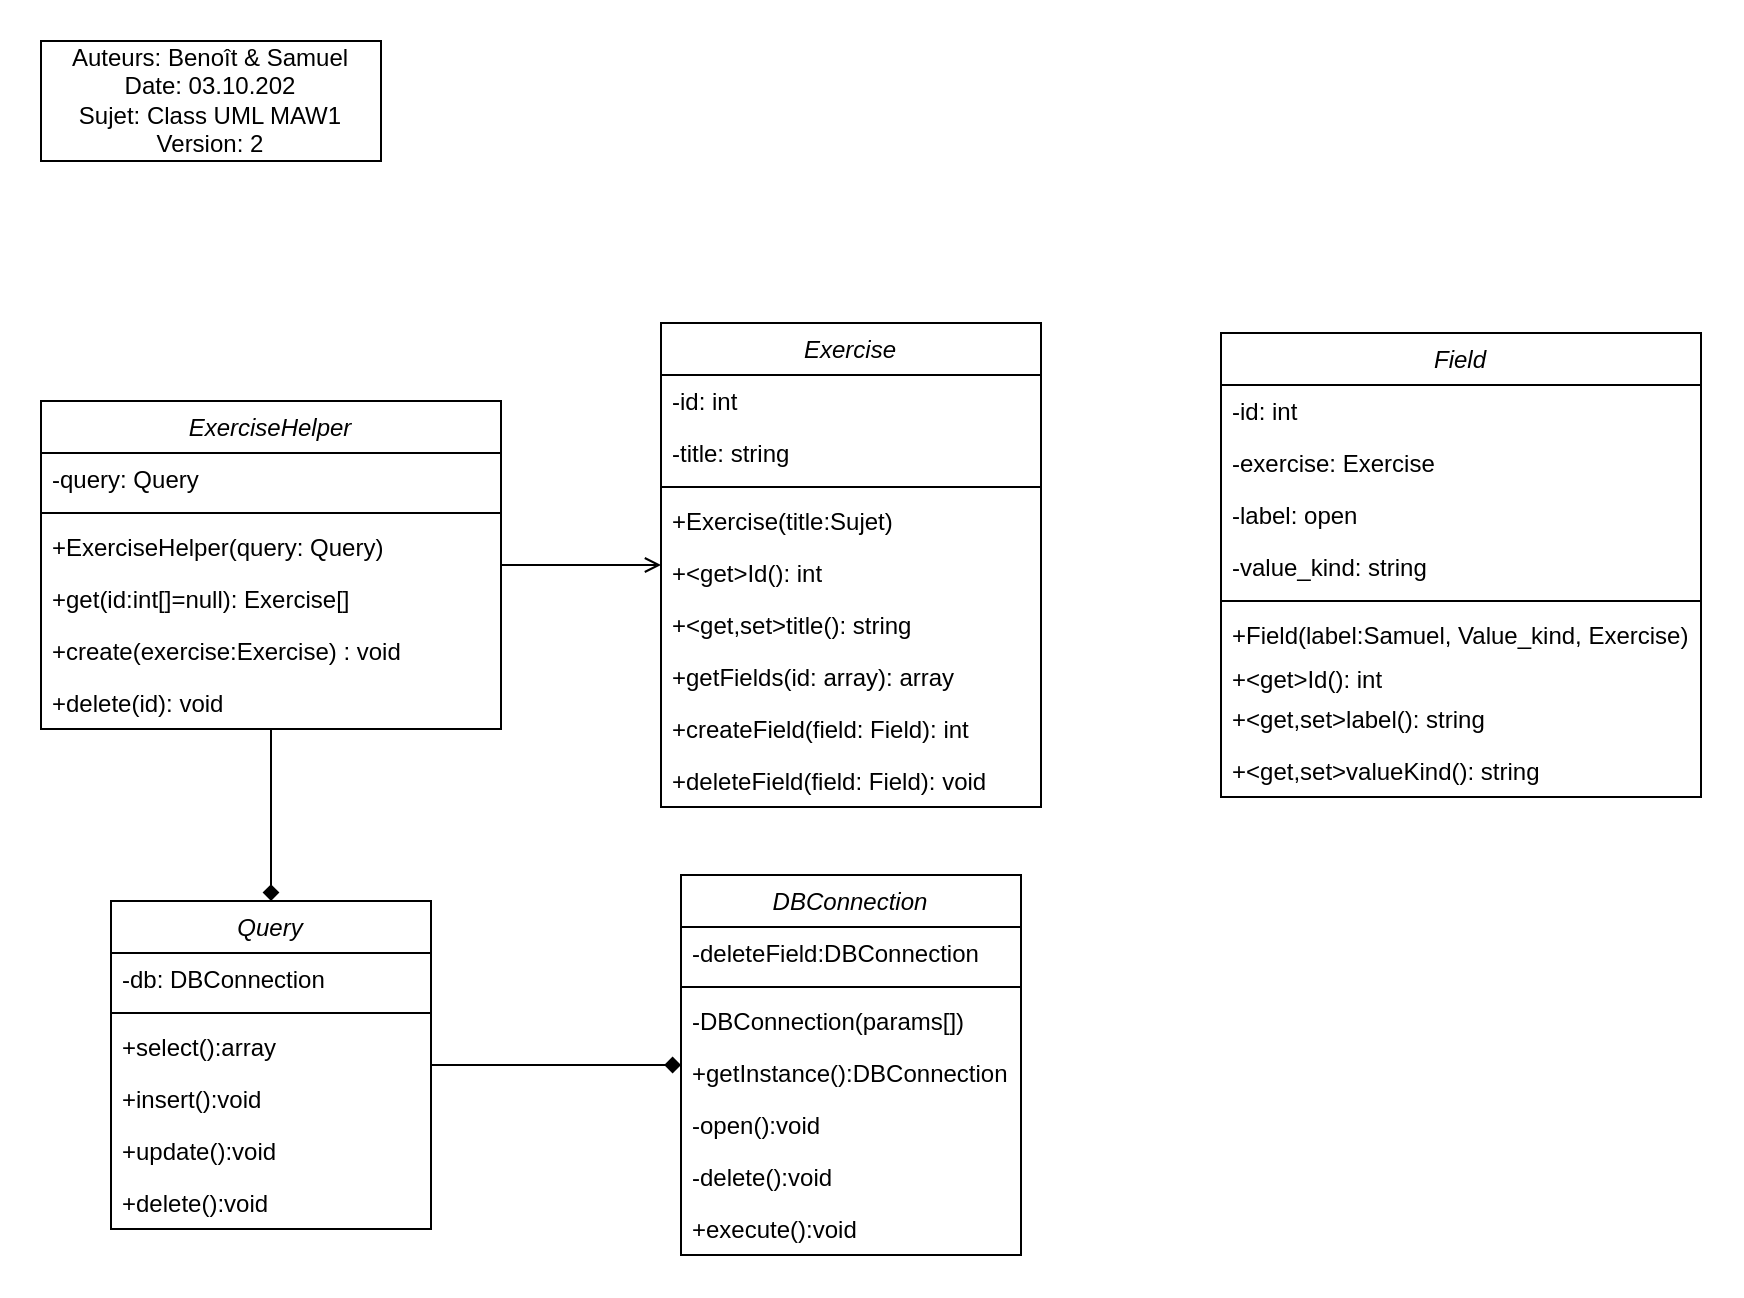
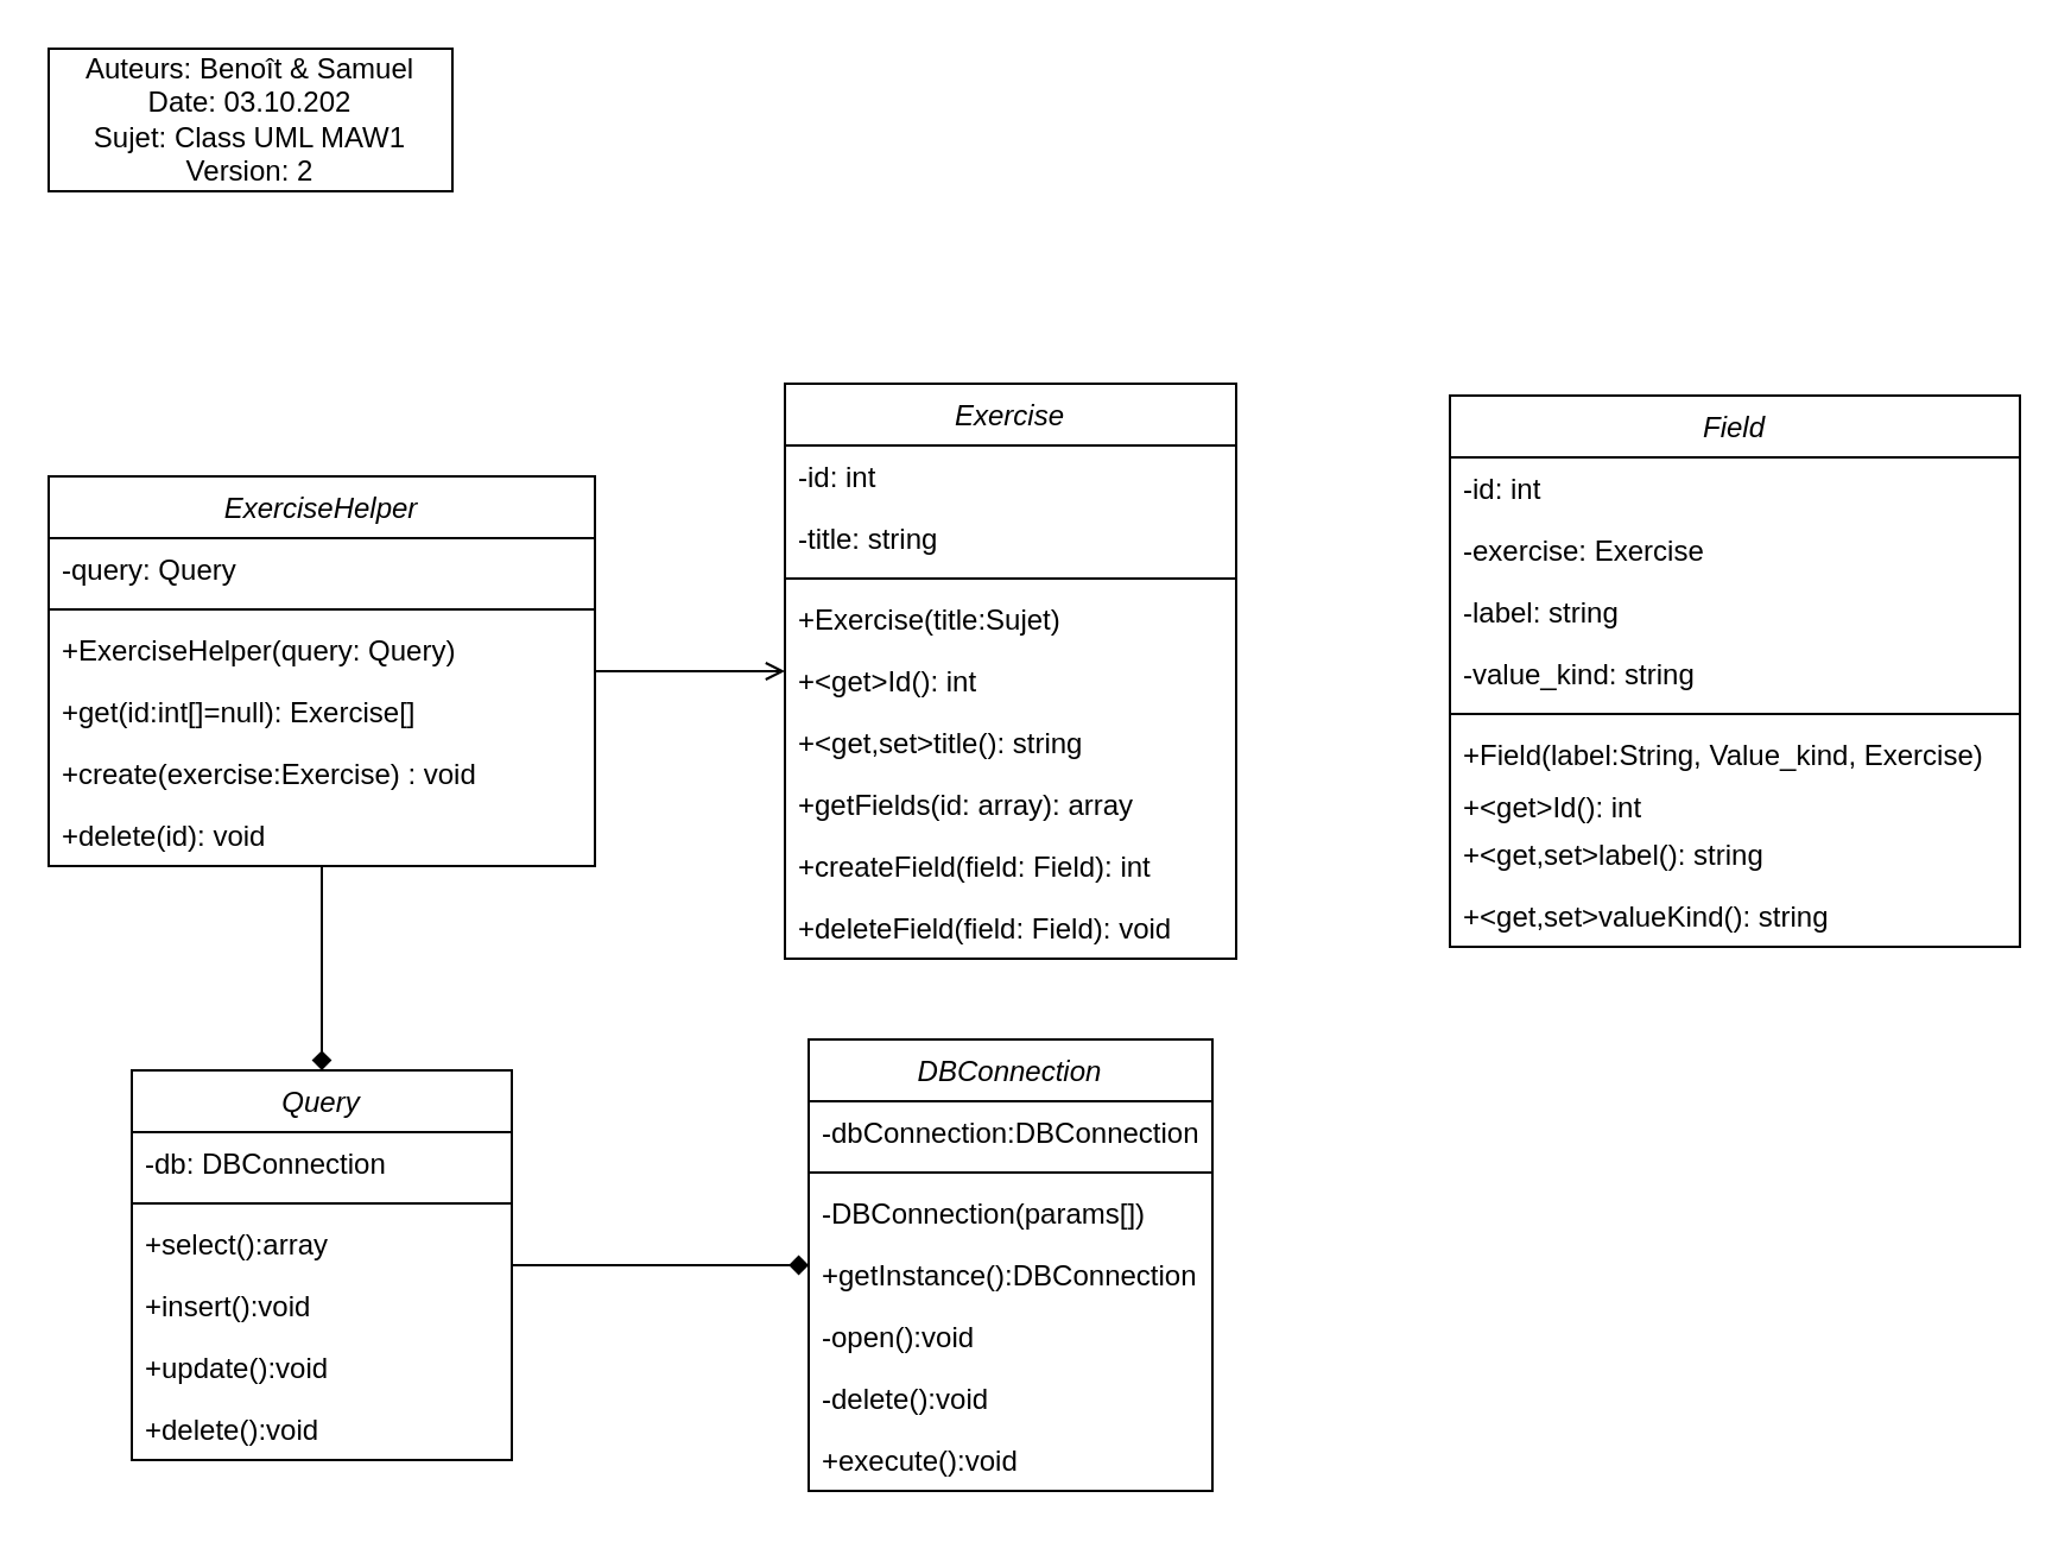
- <mxCell id="41" value="-label: open" style="text;align=left;verticalAlign=top;spacingLeft=4;spacingRight=4;overflow=hidden;rotatable=0;points=[[0,0.5],[1,0.5]];portConstraint=eastwest;rounded=0;shadow=0;html=0;" parent="38" vertex="1"><mxGeometry y="78" width="240" height="26" as="geometry" /></mxCell>
+ <mxCell id="41" value="-label: string" style="text;align=left;verticalAlign=top;spacingLeft=4;spacingRight=4;overflow=hidden;rotatable=0;points=[[0,0.5],[1,0.5]];portConstraint=eastwest;rounded=0;shadow=0;html=0;" parent="38" vertex="1"><mxGeometry y="78" width="240" height="26" as="geometry" /></mxCell>
- <mxCell id="44" value="+Field(label:Samuel, Value_kind, Exercise)" style="text;align=left;verticalAlign=top;spacingLeft=4;spacingRight=4;overflow=hidden;rotatable=0;points=[[0,0.5],[1,0.5]];portConstraint=eastwest;rounded=0;shadow=0;html=0;" parent="38" vertex="1"><mxGeometry y="138" width="240" height="22" as="geometry" /></mxCell>
+ <mxCell id="44" value="+Field(label:String, Value_kind, Exercise)" style="text;align=left;verticalAlign=top;spacingLeft=4;spacingRight=4;overflow=hidden;rotatable=0;points=[[0,0.5],[1,0.5]];portConstraint=eastwest;rounded=0;shadow=0;html=0;" parent="38" vertex="1"><mxGeometry y="138" width="240" height="22" as="geometry" /></mxCell>
- <mxCell id="3" value="-deleteField:DBConnection" style="text;align=left;verticalAlign=top;spacingLeft=4;spacingRight=4;overflow=hidden;rotatable=0;points=[[0,0.5],[1,0.5]];portConstraint=eastwest;rounded=0;shadow=0;html=0;" parent="2" vertex="1"><mxGeometry y="26" width="170" height="26" as="geometry" /></mxCell>
+ <mxCell id="3" value="-dbConnection:DBConnection" style="text;align=left;verticalAlign=top;spacingLeft=4;spacingRight=4;overflow=hidden;rotatable=0;points=[[0,0.5],[1,0.5]];portConstraint=eastwest;rounded=0;shadow=0;html=0;" parent="2" vertex="1"><mxGeometry y="26" width="170" height="26" as="geometry" /></mxCell>
